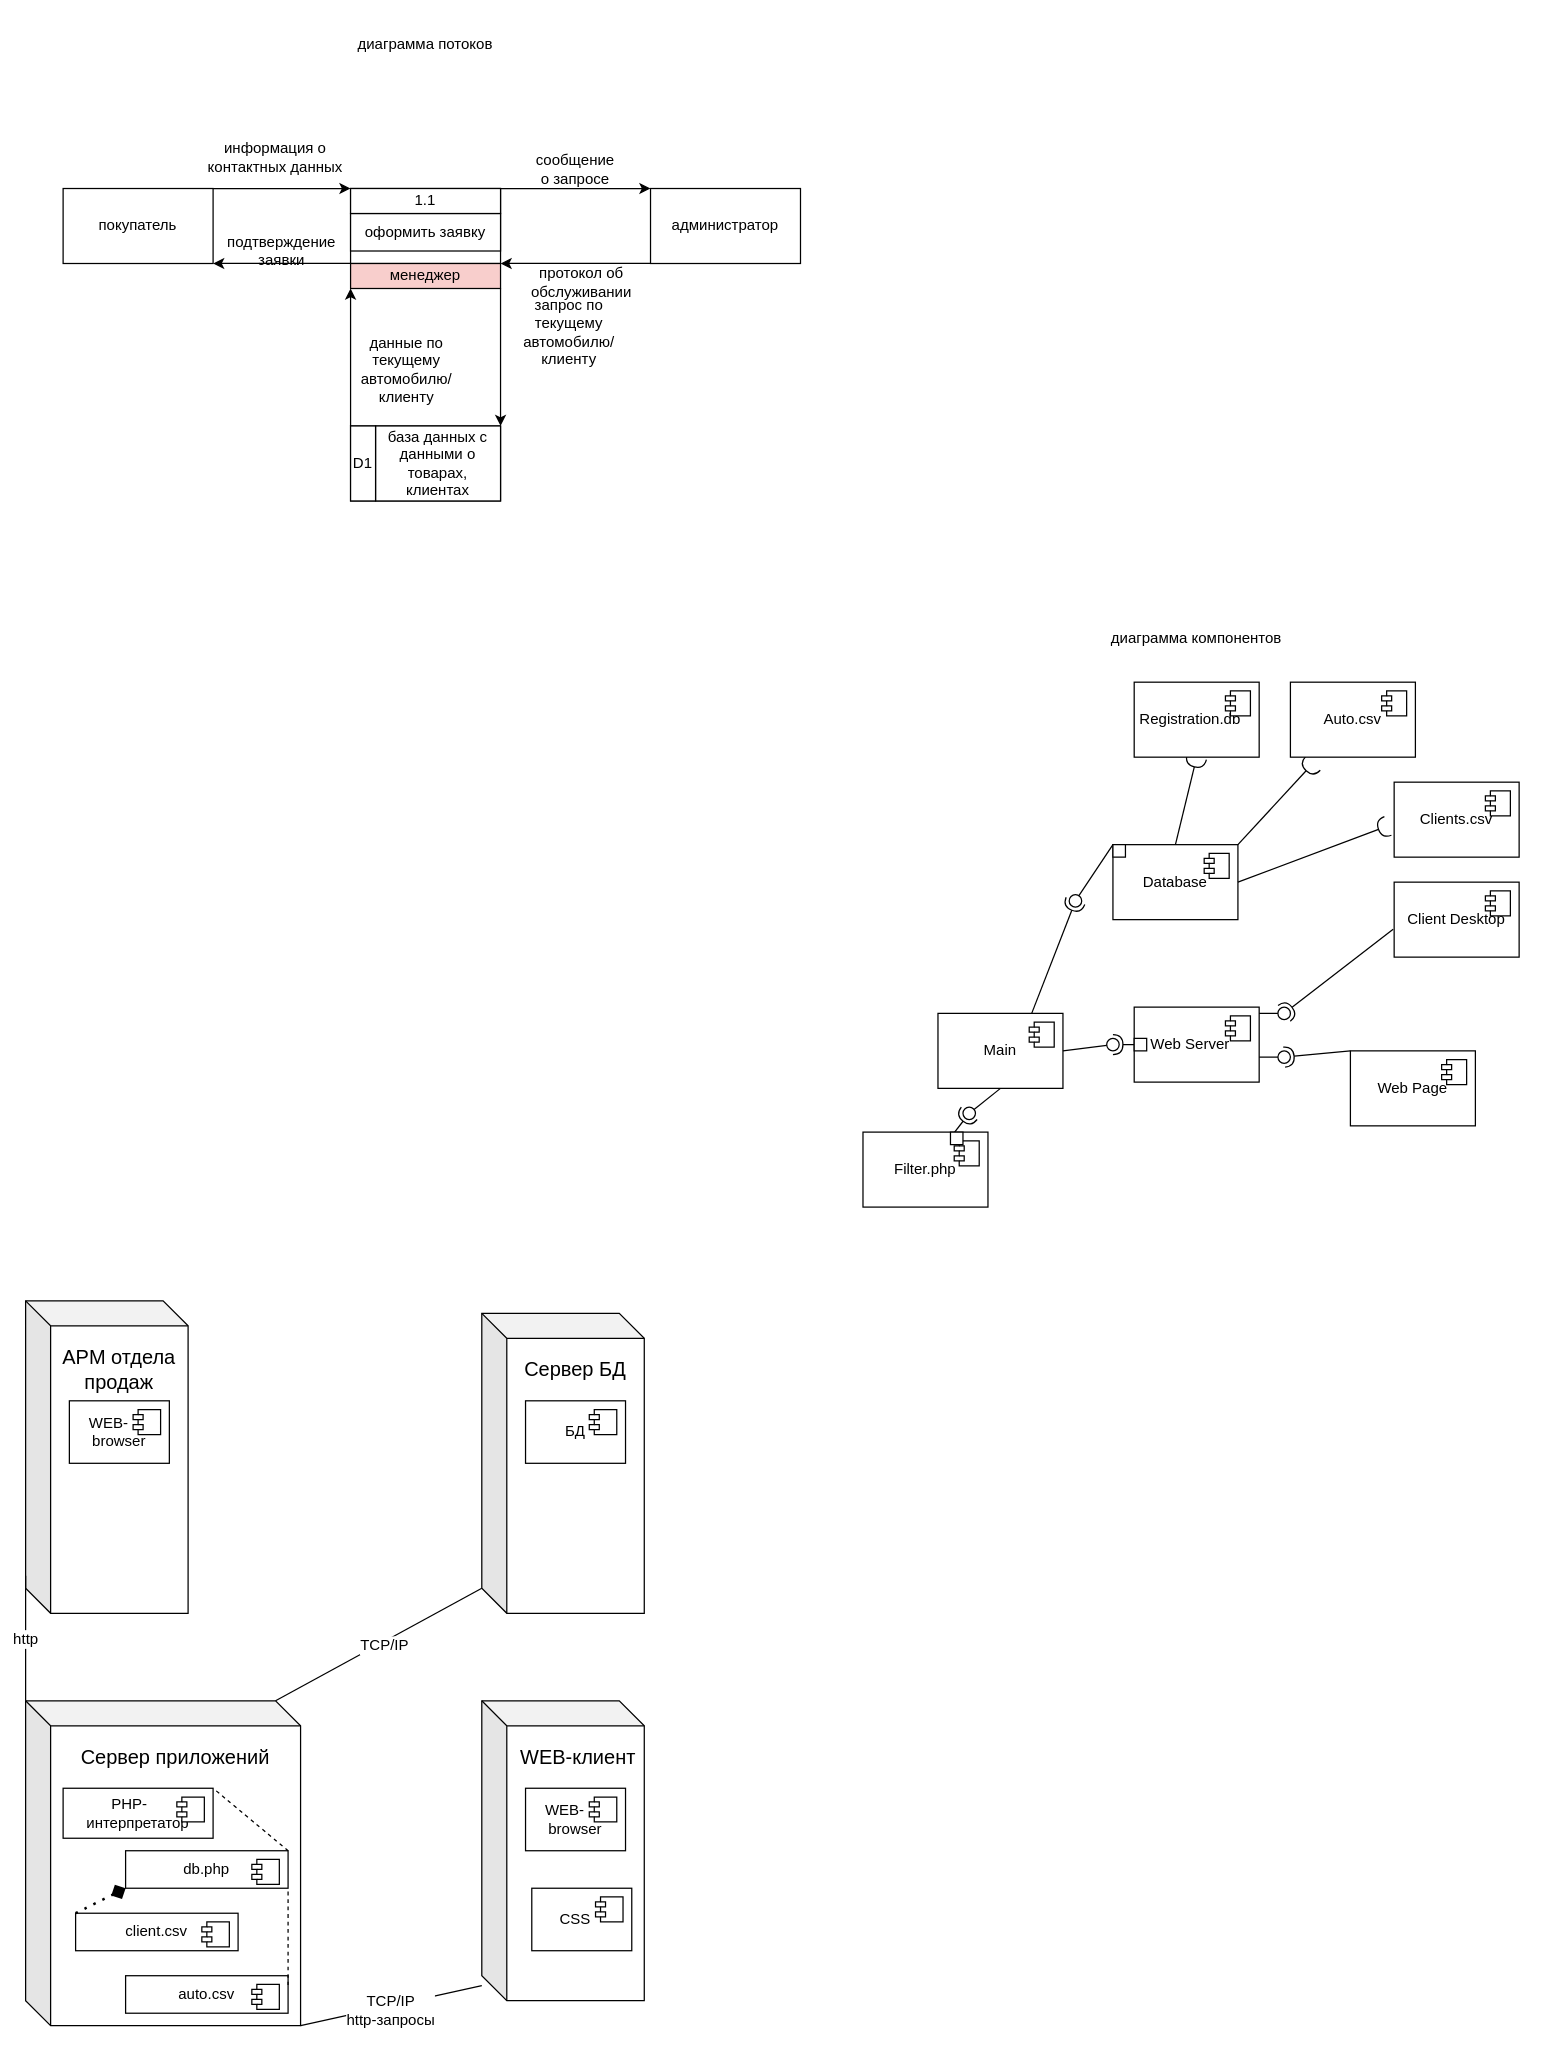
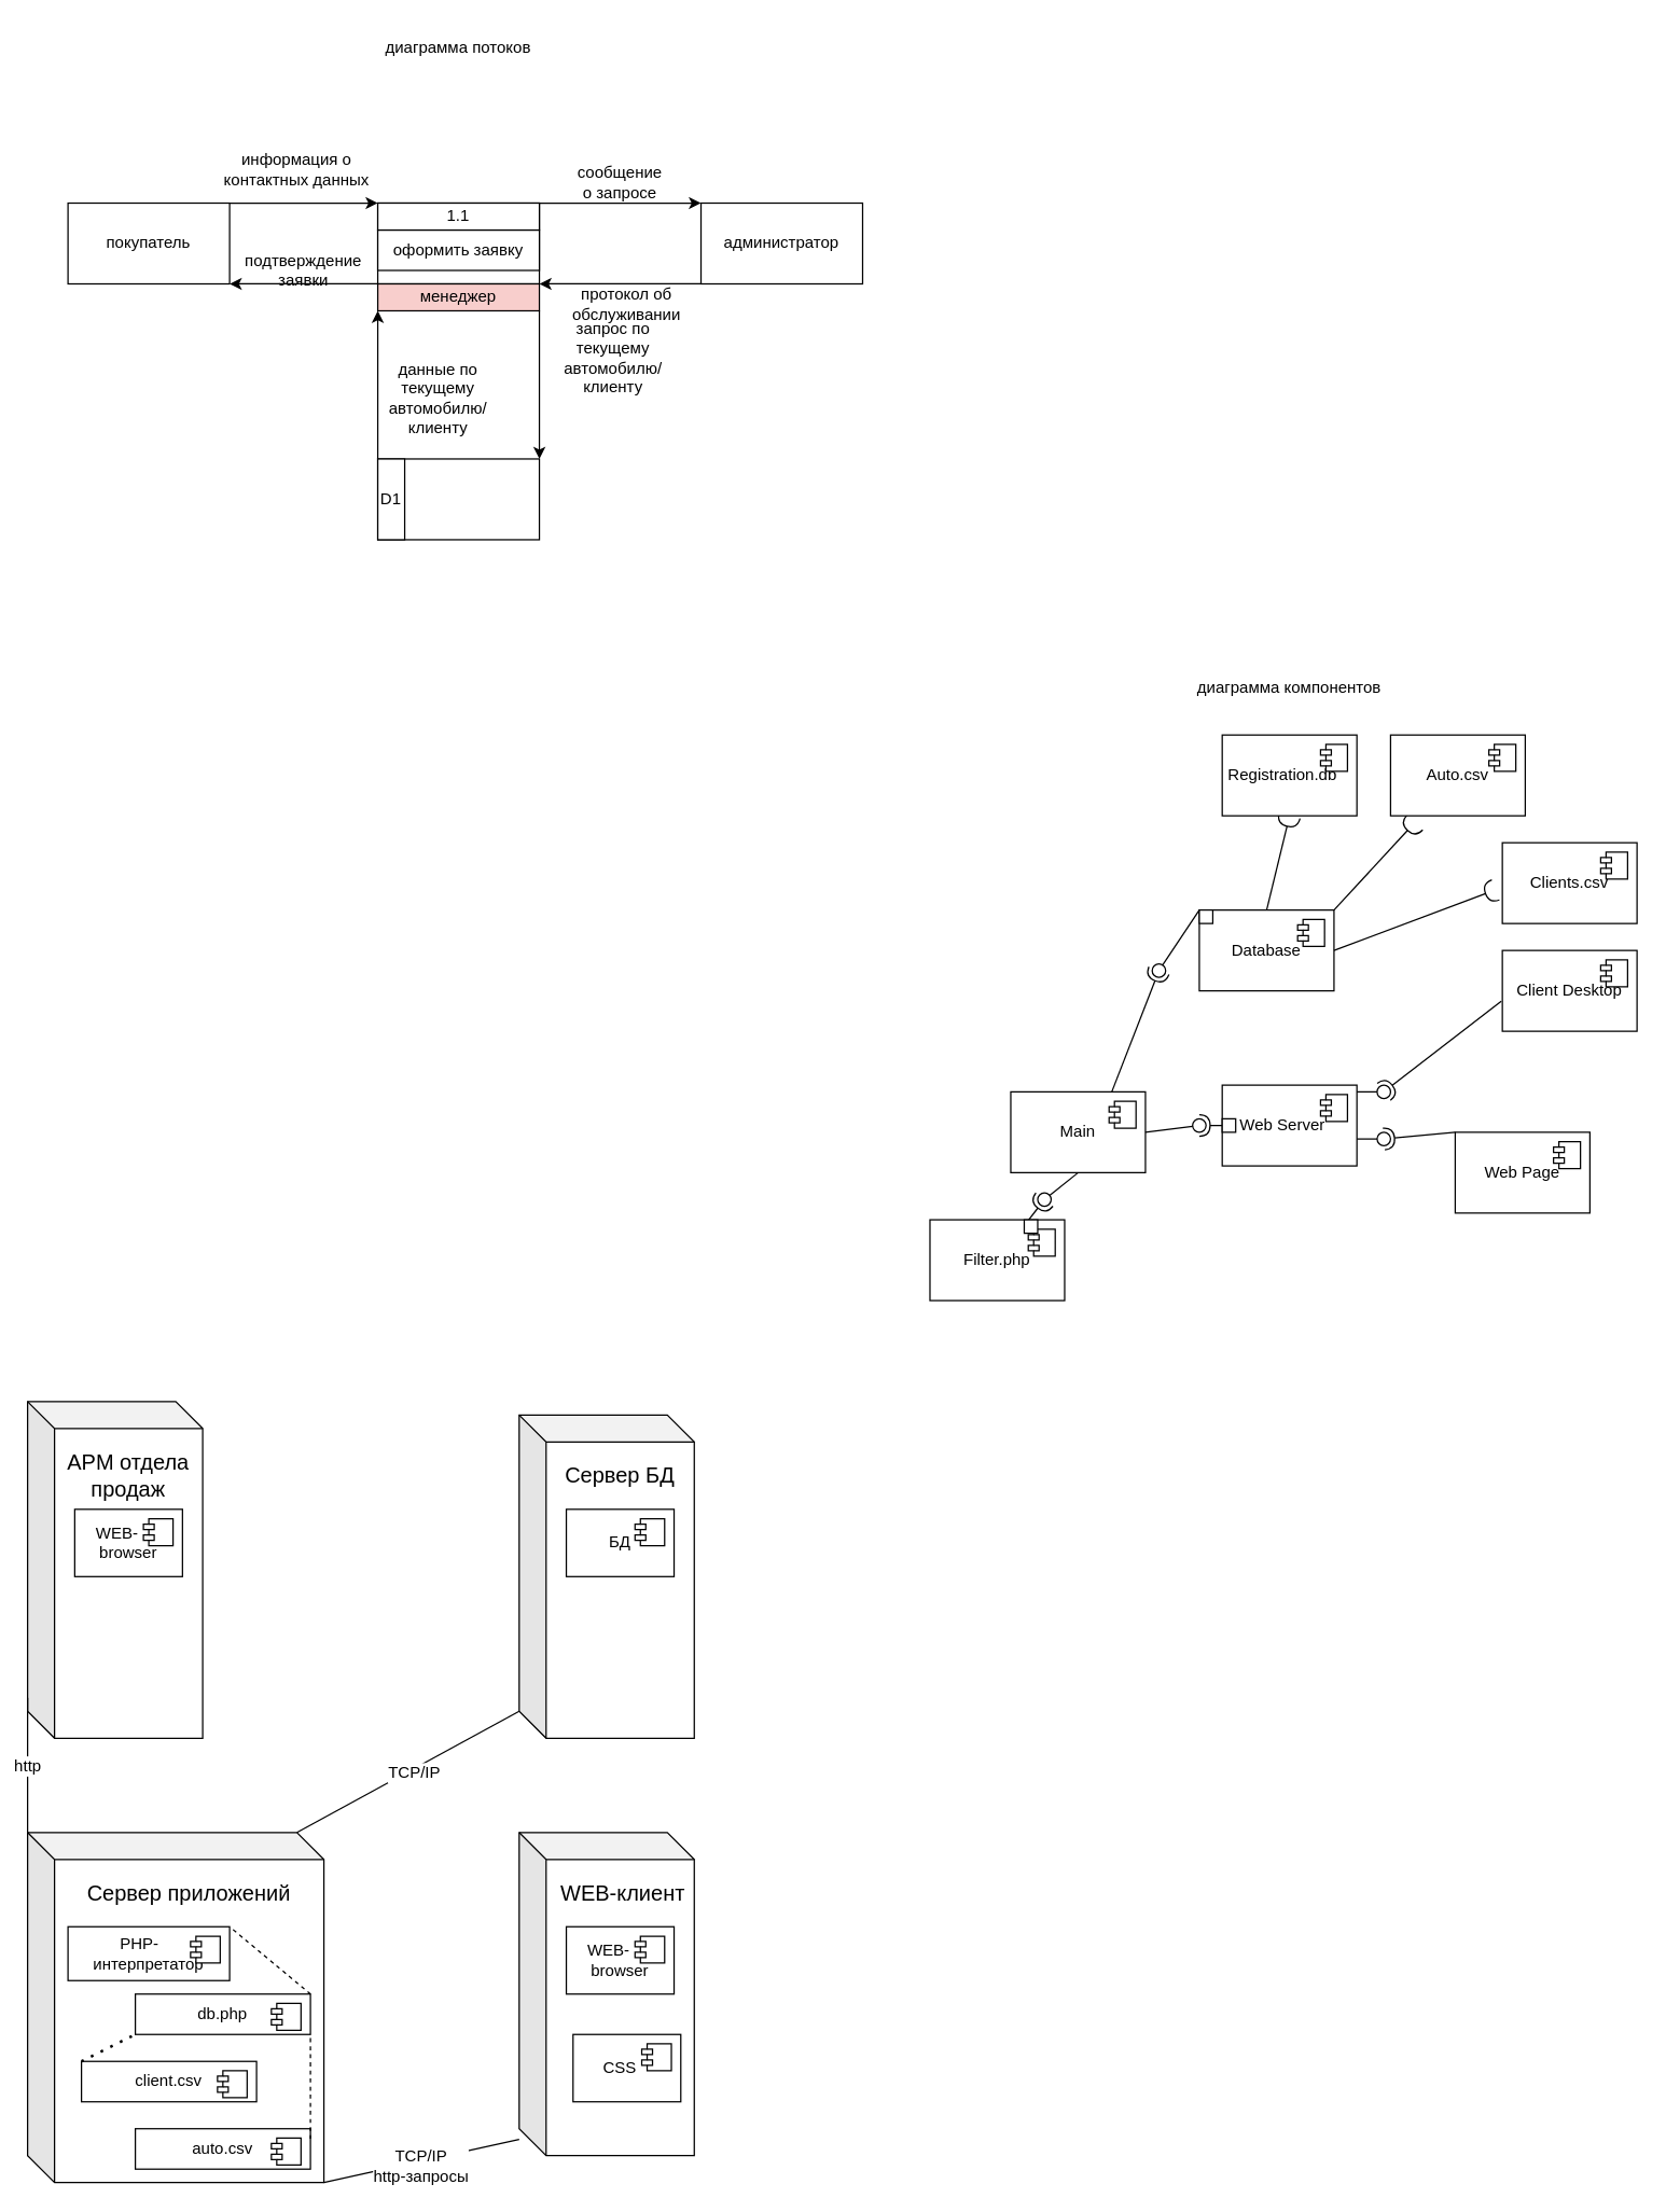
- <mxCell id="19" value="база данных с данными о товарах, клиентах" style="rounded=0;whiteSpace=wrap;html=1;" parent="1" vertex="1"><mxGeometry x="300" y="340" width="100" height="60" as="geometry" /></mxCell>
- <mxCell id="55" value="" style="endArrow=diamond;dashed=1;html=1;dashPattern=1 3;strokeWidth=2;rounded=0;fontSize=12;startSize=8;endSize=8;curved=1;entryX=0;entryY=1;entryDx=0;entryDy=0;exitX=0;exitY=0;exitDx=0;exitDy=0;" edge="1" parent="1" source="44" target="42"><mxGeometry width="50" height="50" relative="1" as="geometry"><mxPoint x="180" y="1565" as="sourcePoint" /><mxPoint x="240" y="1525" as="targetPoint" /></mxGeometry></mxCell>
+ <mxCell id="55" value="" style="endArrow=none;dashed=1;html=1;dashPattern=1 3;strokeWidth=2;rounded=0;fontSize=12;startSize=8;endSize=8;curved=1;entryX=0;entryY=1;entryDx=0;entryDy=0;exitX=0;exitY=0;exitDx=0;exitDy=0;" edge="1" parent="1" source="44" target="42"><mxGeometry width="50" height="50" relative="1" as="geometry"><mxPoint x="180" y="1565" as="sourcePoint" /><mxPoint x="240" y="1525" as="targetPoint" /></mxGeometry></mxCell>
